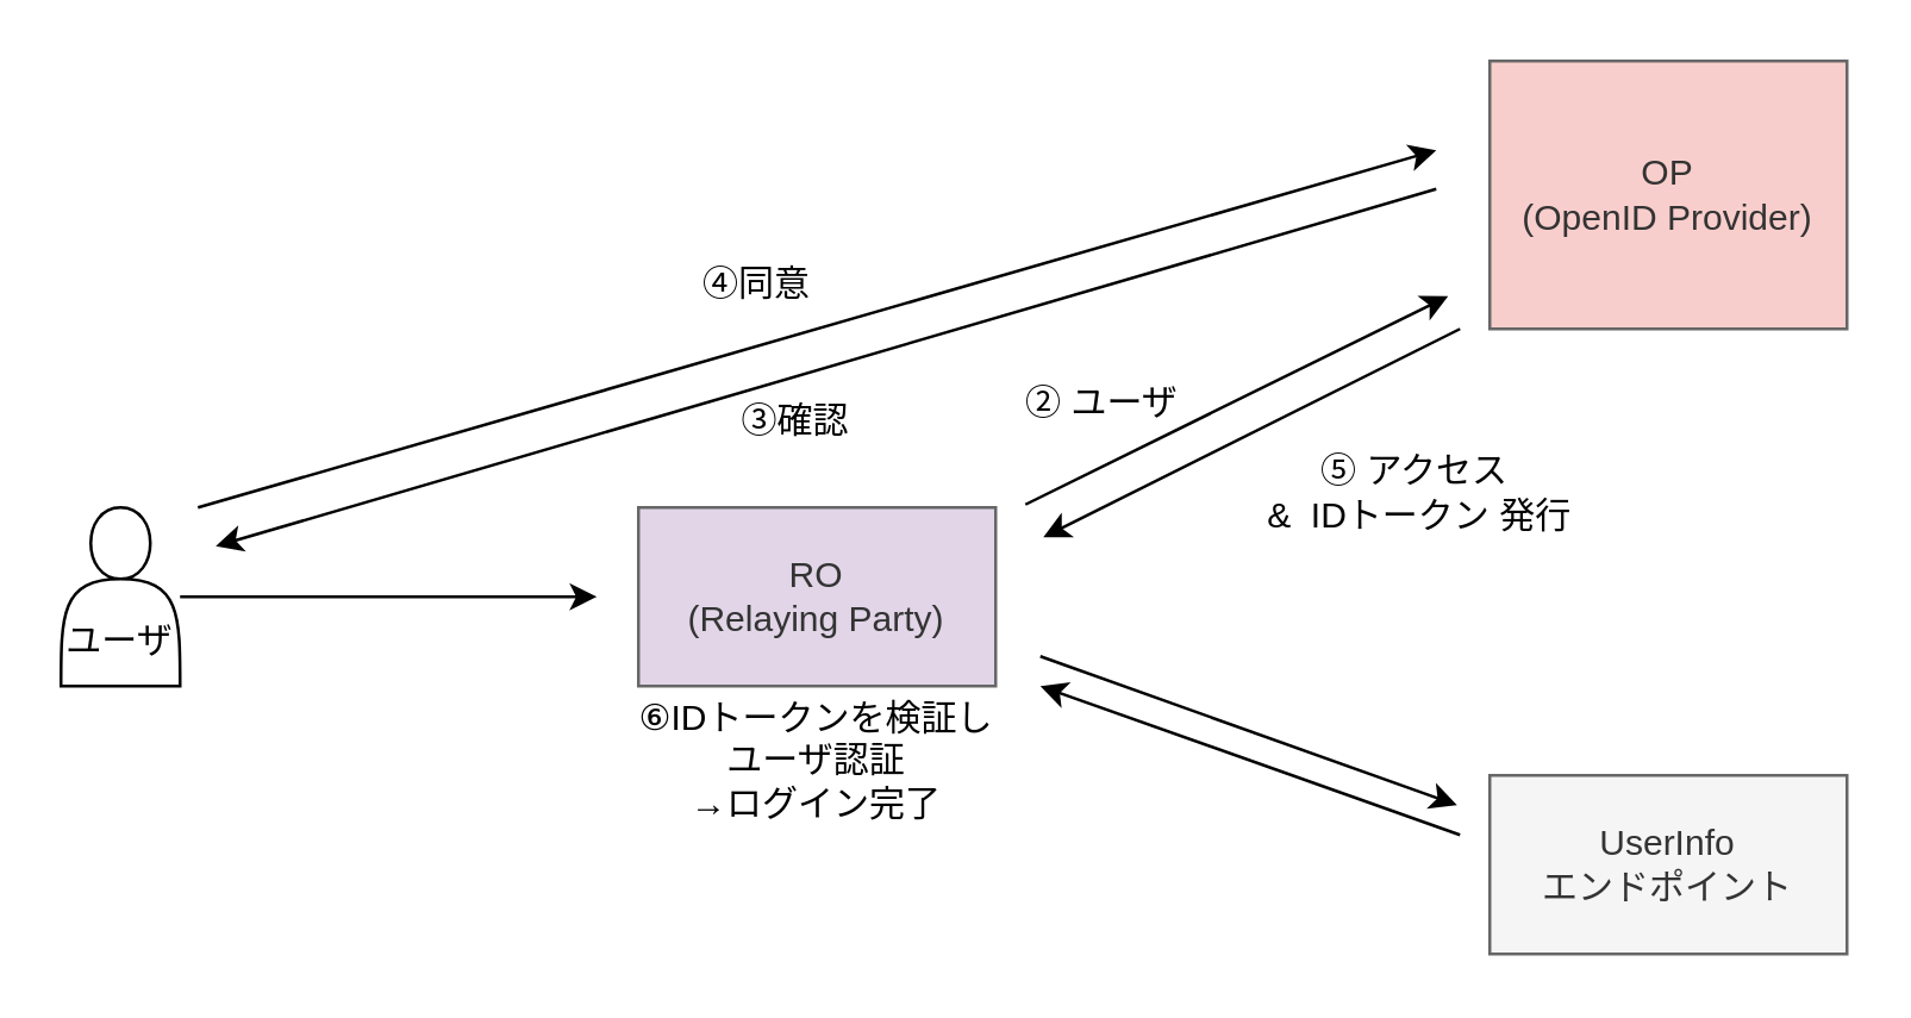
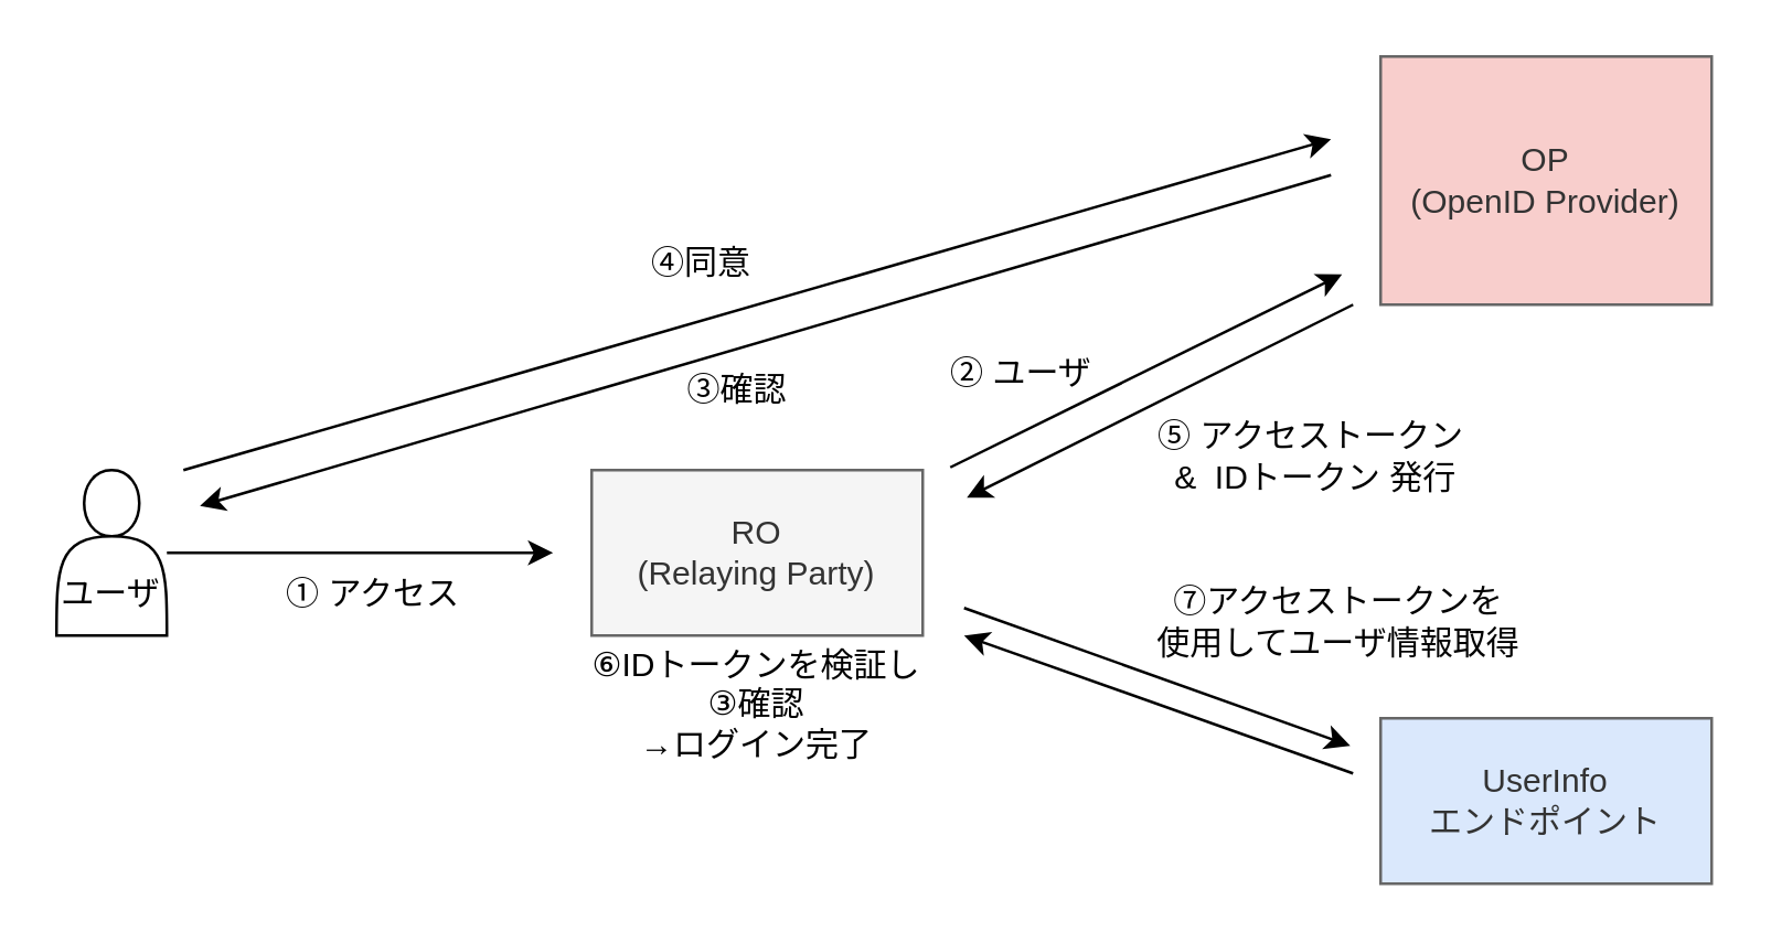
- <mxCell id="15" value="&lt;font color=&quot;#030303&quot;&gt;⑤ アクセス&lt;br&gt;&amp;nbsp;&amp;amp;&amp;nbsp; IDトークン 発行&lt;/font&gt;" style="text;html=1;strokeColor=none;fillColor=none;align=center;verticalAlign=middle;whiteSpace=wrap;rounded=0;" parent="1" vertex="1"><mxGeometry x="400" y="150" width="150" height="30" as="geometry" /></mxCell>
+ <mxCell id="15" value="&lt;font color=&quot;#030303&quot;&gt;⑤ アクセストークン&lt;br&gt;&amp;nbsp;&amp;amp;&amp;nbsp; IDトークン 発行&lt;/font&gt;" style="text;html=1;strokeColor=none;fillColor=none;align=center;verticalAlign=middle;whiteSpace=wrap;rounded=0;" parent="1" vertex="1"><mxGeometry x="400" y="150" width="150" height="30" as="geometry" /></mxCell>
- <mxCell id="3" value="RO&lt;br&gt;(Relaying Party)" style="rounded=0;whiteSpace=wrap;html=1;fillColor=#e1d5e7;fontColor=#333333;strokeColor=#666666;" parent="1" vertex="1"><mxGeometry x="214" y="170" width="120" height="60" as="geometry" /></mxCell>
+ <mxCell id="3" value="RO&lt;br&gt;(Relaying Party)" style="rounded=0;whiteSpace=wrap;html=1;fillColor=#f5f5f5;fontColor=#333333;strokeColor=#666666;" parent="1" vertex="1"><mxGeometry x="214" y="170" width="120" height="60" as="geometry" /></mxCell>
+ <mxCell id="8" value="&lt;font color=&quot;#000000&quot;&gt;① アクセス&lt;/font&gt;" style="text;html=1;strokeColor=none;fillColor=none;align=center;verticalAlign=middle;whiteSpace=wrap;rounded=0;" parent="1" vertex="1"><mxGeometry x="100" y="200" width="70" height="30" as="geometry" /></mxCell>
+ <mxCell id="17" value="&lt;font color=&quot;#030303&quot;&gt;⑦アクセストークンを&lt;br&gt;使用してユーザ情報取得&lt;/font&gt;" style="text;html=1;strokeColor=none;fillColor=none;align=center;verticalAlign=middle;whiteSpace=wrap;rounded=0;" parent="1" vertex="1"><mxGeometry x="410" y="210" width="150" height="30" as="geometry" /></mxCell>
- <mxCell id="16" value="&lt;font color=&quot;#000000&quot;&gt;⑥IDトークンを検証し&lt;br&gt;ユーザ認証&lt;br&gt;→ログイン完了&lt;/font&gt;" style="text;html=1;strokeColor=none;fillColor=none;align=center;verticalAlign=middle;whiteSpace=wrap;rounded=0;" parent="1" vertex="1"><mxGeometry x="199" y="240" width="150" height="30" as="geometry" /></mxCell>
+ <mxCell id="16" value="&lt;font color=&quot;#000000&quot;&gt;⑥IDトークンを検証し&lt;br&gt;③確認&lt;br&gt;→ログイン完了&lt;/font&gt;" style="text;html=1;strokeColor=none;fillColor=none;align=center;verticalAlign=middle;whiteSpace=wrap;rounded=0;" parent="1" vertex="1"><mxGeometry x="199" y="240" width="150" height="30" as="geometry" /></mxCell>
- <mxCell id="5" value="UserInfo&lt;br&gt;エンドポイント" style="rounded=0;whiteSpace=wrap;html=1;fillColor=#f5f5f5;fontColor=#333333;strokeColor=#666666;" parent="1" vertex="1"><mxGeometry x="500" y="260" width="120" height="60" as="geometry" /></mxCell>
+ <mxCell id="5" value="UserInfo&lt;br&gt;エンドポイント" style="rounded=0;whiteSpace=wrap;html=1;fillColor=#dae8fc;fontColor=#333333;strokeColor=#666666;" parent="1" vertex="1"><mxGeometry x="500" y="260" width="120" height="60" as="geometry" /></mxCell>
